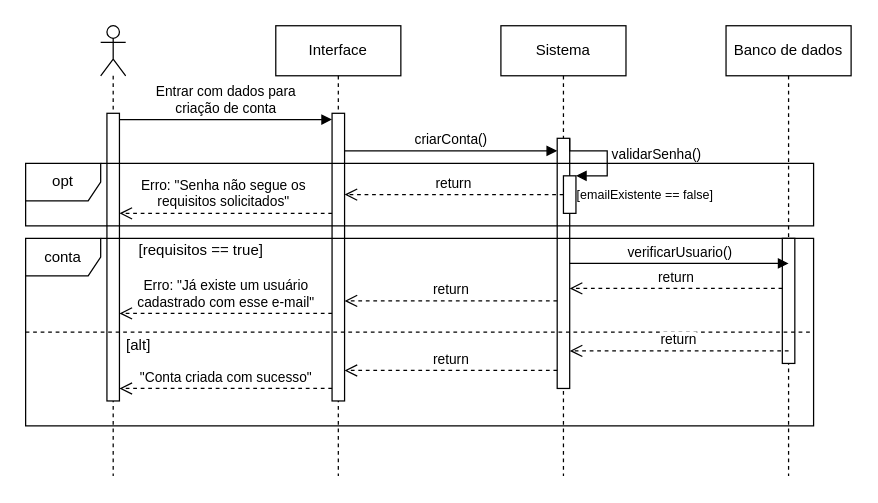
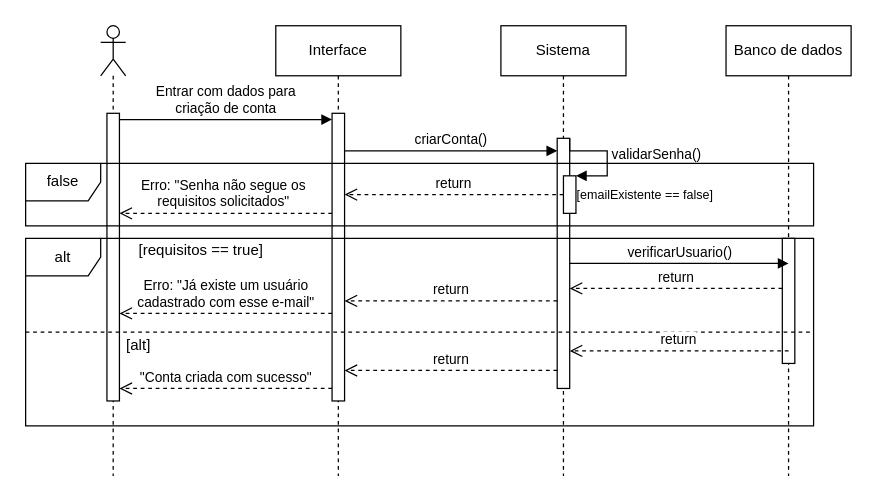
- <mxCell id="15" value="opt" style="shape=umlFrame;whiteSpace=wrap;html=1;pointerEvents=0;" vertex="1" parent="1"><mxGeometry x="20" y="130" width="630" height="50" as="geometry" /></mxCell>
+ <mxCell id="15" value="false" style="shape=umlFrame;whiteSpace=wrap;html=1;pointerEvents=0;" vertex="1" parent="1"><mxGeometry x="20" y="130" width="630" height="50" as="geometry" /></mxCell>
- <mxCell id="19" value="conta" style="shape=umlFrame;whiteSpace=wrap;html=1;pointerEvents=0;" vertex="1" parent="1"><mxGeometry x="20" y="190" width="630" height="150" as="geometry" /></mxCell>
+ <mxCell id="19" value="alt" style="shape=umlFrame;whiteSpace=wrap;html=1;pointerEvents=0;" vertex="1" parent="1"><mxGeometry x="20" y="190" width="630" height="150" as="geometry" /></mxCell>
